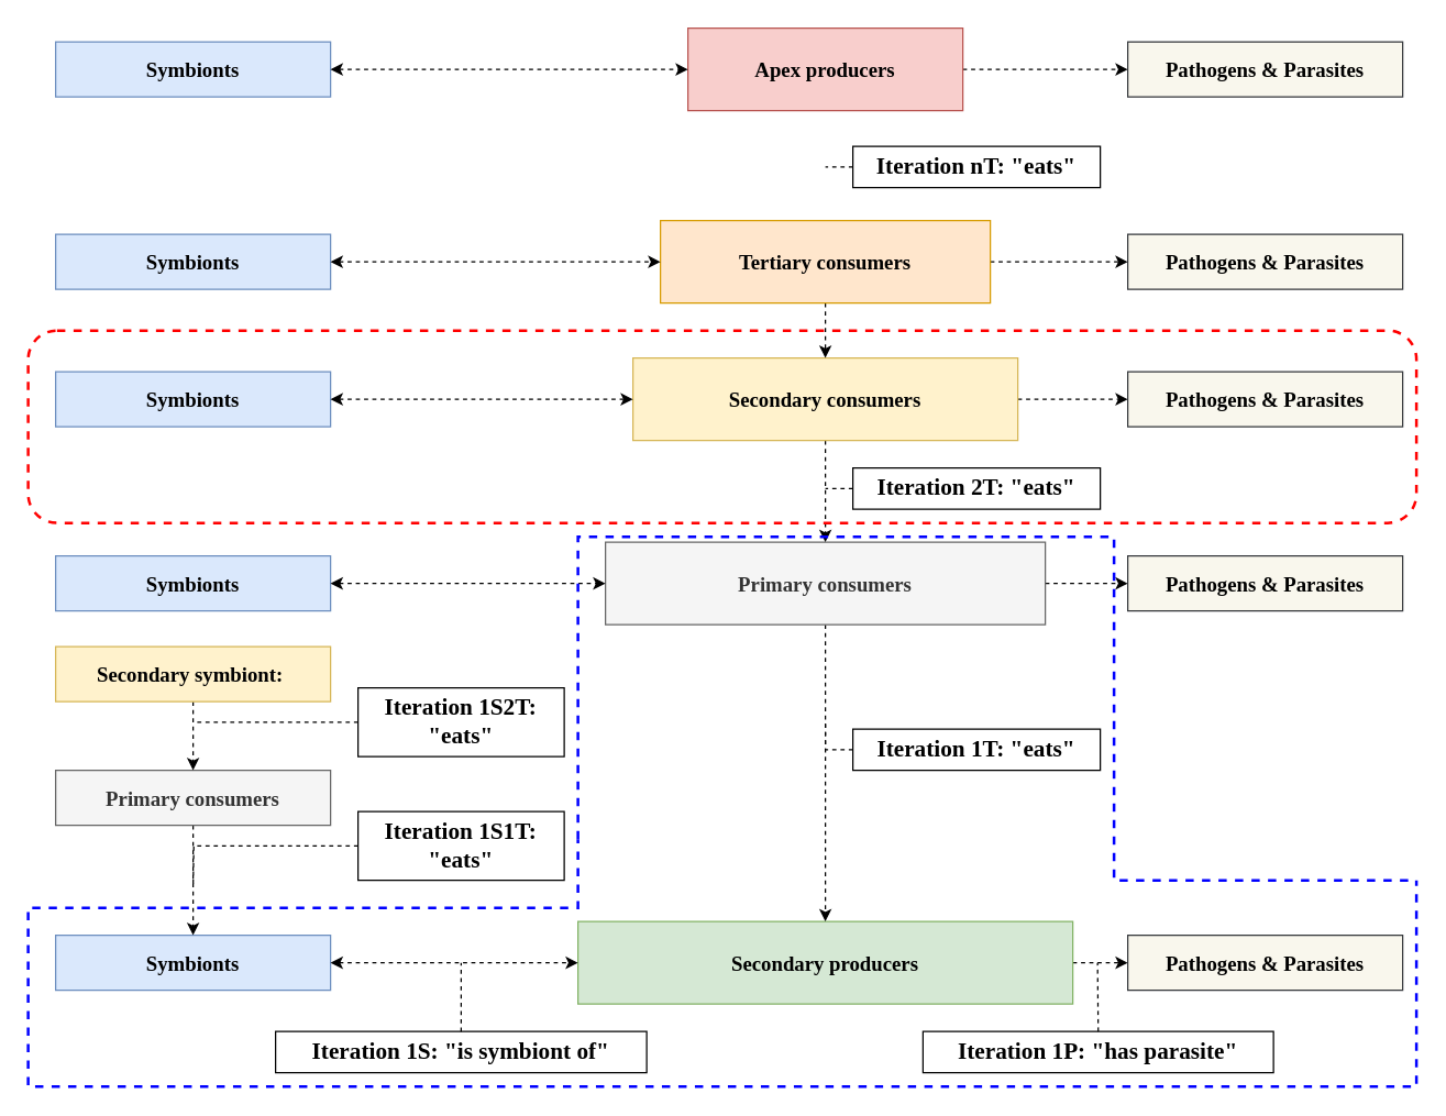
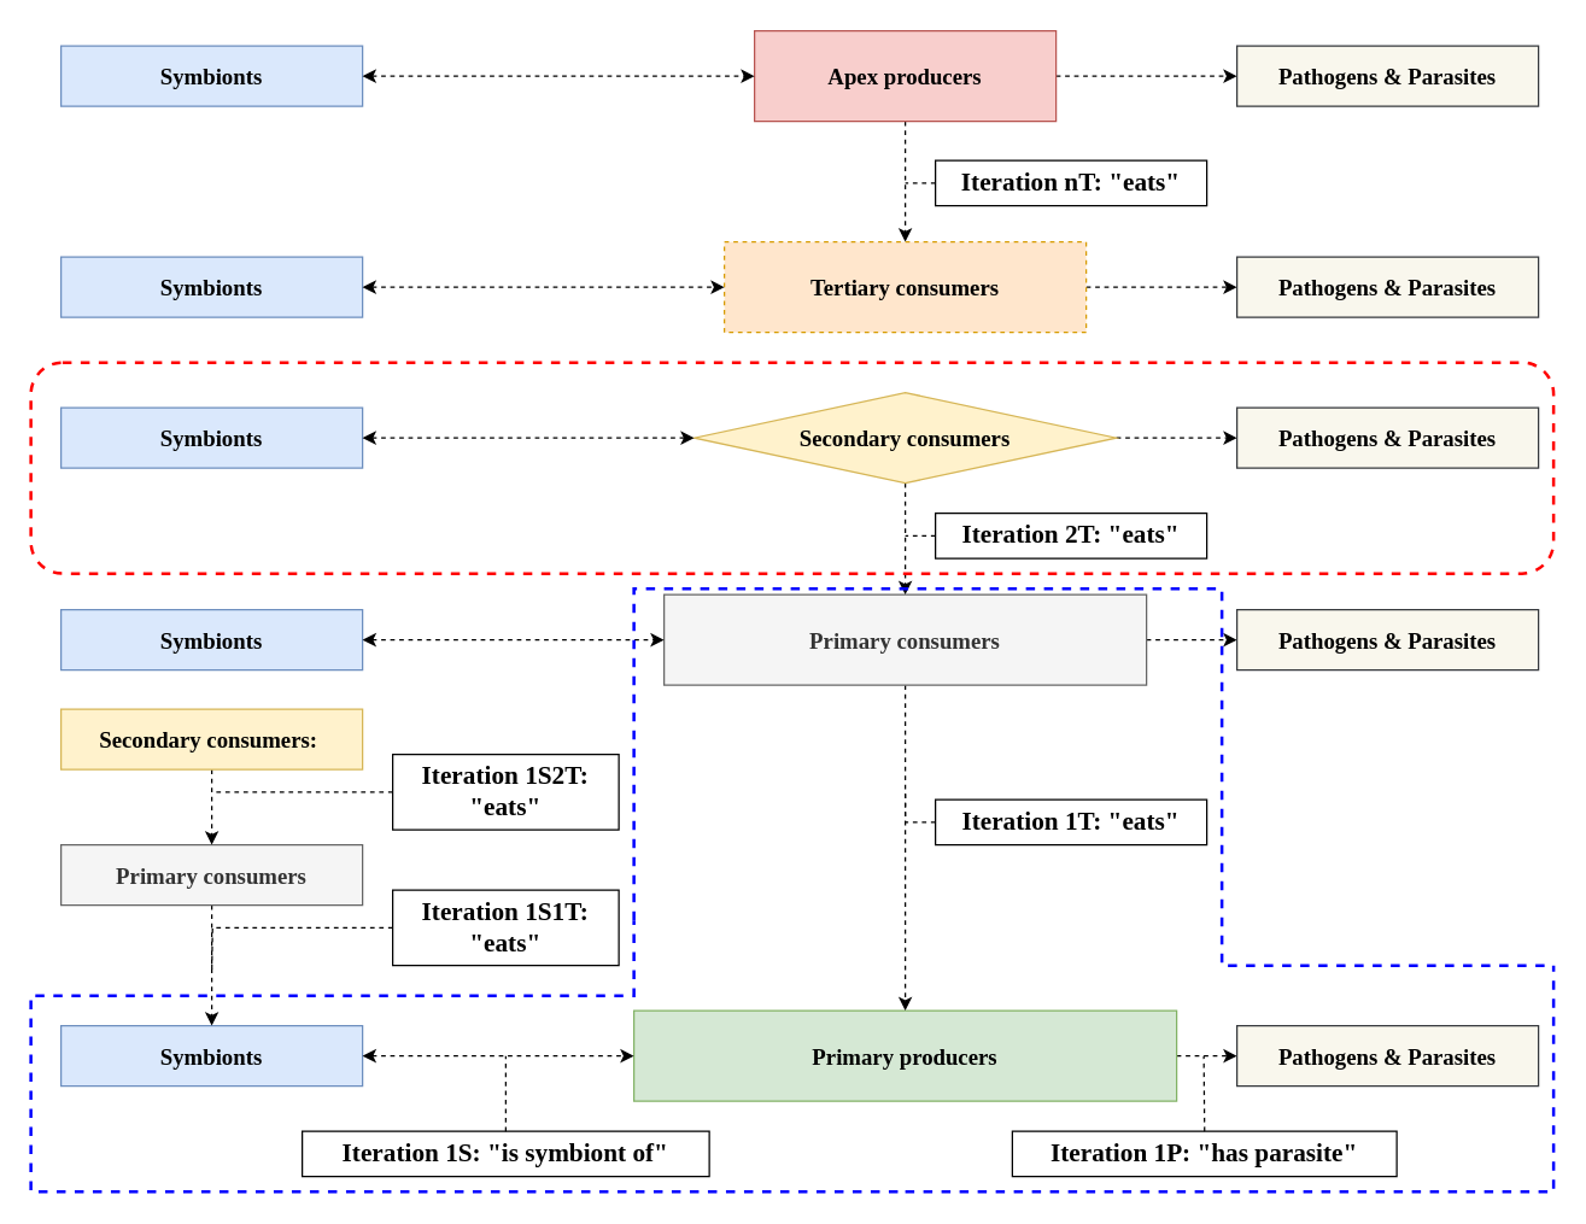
+ <mxCell id="11" style="edgeStyle=orthogonalEdgeStyle;rounded=0;orthogonalLoop=1;jettySize=auto;html=1;exitX=0.5;exitY=1;exitDx=0;exitDy=0;entryX=0.5;entryY=0;entryDx=0;entryDy=0;dashed=1;fontSize=19;endArrow=classic;endFill=1;strokeColor=default;strokeWidth=1;" edge="1" parent="1" source="12" target="15"><mxGeometry relative="1" as="geometry" /></mxCell>
- <mxCell id="15" value="Tertiary consumers" style="rounded=0;whiteSpace=wrap;html=1;fontStyle=1;fontSize=15;fillColor=#ffe6cc;strokeColor=#d79b00;fontFamily=Merriweather;fontSource=https%3A%2F%2Ffonts.googleapis.com%2Fcss%3Ffamily%3DMerriweather;" vertex="1" parent="1"><mxGeometry x="480" y="160" width="240" height="60" as="geometry" /></mxCell>
+ <mxCell id="15" value="Tertiary consumers" style="rounded=0;whiteSpace=wrap;html=1;fontStyle=1;fontSize=15;fillColor=#ffe6cc;strokeColor=#d79b00;fontFamily=Merriweather;fontSource=https%3A%2F%2Ffonts.googleapis.com%2Fcss%3Ffamily%3DMerriweather;dashed=1;" vertex="1" parent="1"><mxGeometry x="480" y="160" width="240" height="60" as="geometry" /></mxCell>
- <mxCell id="14" style="edgeStyle=orthogonalEdgeStyle;rounded=0;orthogonalLoop=1;jettySize=auto;html=1;exitX=0.5;exitY=1;exitDx=0;exitDy=0;entryX=0.5;entryY=0;entryDx=0;entryDy=0;dashed=1;fontSize=18;" edge="1" parent="1" source="15" target="9"><mxGeometry relative="1" as="geometry" /></mxCell>
- <mxCell id="9" value="Secondary consumers" style="rounded=0;whiteSpace=wrap;html=1;fontStyle=1;fontSize=15;fillColor=#fff2cc;strokeColor=#d6b656;fontFamily=Merriweather;fontSource=https%3A%2F%2Ffonts.googleapis.com%2Fcss%3Ffamily%3DMerriweather;" vertex="1" parent="1"><mxGeometry x="460" y="260" width="280" height="60" as="geometry" /></mxCell>
+ <mxCell id="9" value="Secondary consumers" style="rhombus;whiteSpace=wrap;html=1;fontStyle=1;fontSize=15;fillColor=#fff2cc;strokeColor=#d6b656;fontFamily=Merriweather;fontSource=https%3A%2F%2Ffonts.googleapis.com%2Fcss%3Ffamily%3DMerriweather;" vertex="1" parent="1"><mxGeometry x="460" y="260" width="280" height="60" as="geometry" /></mxCell>
- <mxCell id="38" value="Secondary symbiont:&amp;nbsp;" style="rounded=0;whiteSpace=wrap;html=1;fontStyle=1;fontSize=15;fillColor=#fff2cc;strokeColor=#d6b656;fontFamily=Merriweather;fontSource=https%3A%2F%2Ffonts.googleapis.com%2Fcss%3Ffamily%3DMerriweather;" vertex="1" parent="1"><mxGeometry x="40" y="470" width="200" height="40" as="geometry" /></mxCell>
+ <mxCell id="38" value="Secondary consumers:&amp;nbsp;" style="rounded=0;whiteSpace=wrap;html=1;fontStyle=1;fontSize=15;fillColor=#fff2cc;strokeColor=#d6b656;fontFamily=Merriweather;fontSource=https%3A%2F%2Ffonts.googleapis.com%2Fcss%3Ffamily%3DMerriweather;" vertex="1" parent="1"><mxGeometry x="40" y="470" width="200" height="40" as="geometry" /></mxCell>
- <mxCell id="3" value="Secondary producers" style="rounded=0;whiteSpace=wrap;html=1;fontStyle=1;fontSize=15;fillColor=#d5e8d4;strokeColor=#82b366;fontFamily=Merriweather;fontSource=https%3A%2F%2Ffonts.googleapis.com%2Fcss%3Ffamily%3DMerriweather;" vertex="1" parent="1"><mxGeometry x="420" y="670" width="360" height="60" as="geometry" /></mxCell>
+ <mxCell id="3" value="Primary producers" style="rounded=0;whiteSpace=wrap;html=1;fontStyle=1;fontSize=15;fillColor=#d5e8d4;strokeColor=#82b366;fontFamily=Merriweather;fontSource=https%3A%2F%2Ffonts.googleapis.com%2Fcss%3Ffamily%3DMerriweather;" vertex="1" parent="1"><mxGeometry x="420" y="670" width="360" height="60" as="geometry" /></mxCell>
